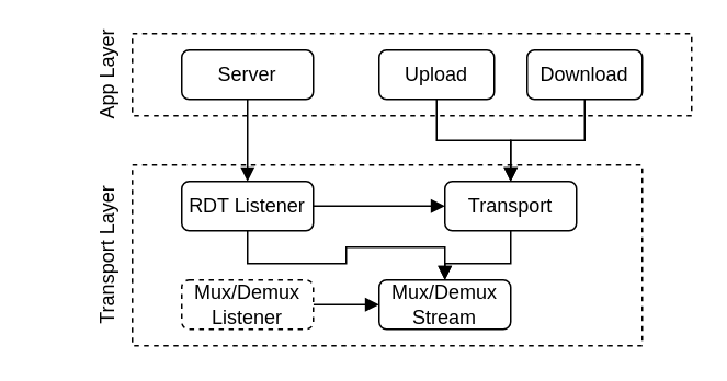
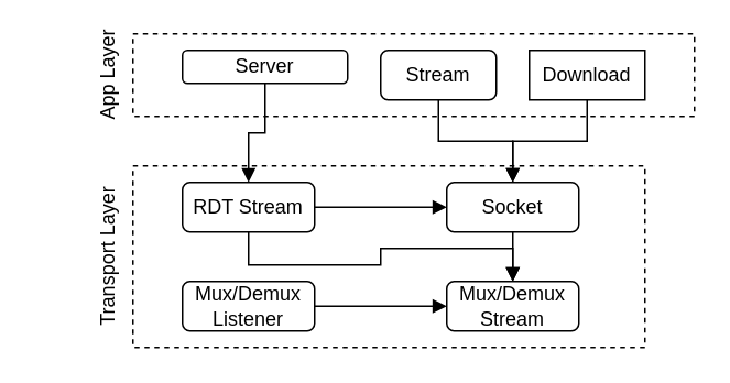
- <mxCell id="5" value="Server" style="rounded=1;whiteSpace=wrap;html=1;" vertex="1" parent="1"><mxGeometry x="110" y="30" width="80" height="30" as="geometry" /></mxCell>
+ <mxCell id="5" value="Server" style="rounded=1;whiteSpace=wrap;html=1;" vertex="1" parent="1"><mxGeometry x="110" y="30" width="100" height="20" as="geometry" /></mxCell>
- <mxCell id="7" value="Upload" style="rounded=1;whiteSpace=wrap;html=1;" vertex="1" parent="1"><mxGeometry x="230" y="30" width="70" height="30" as="geometry" /></mxCell>
+ <mxCell id="7" value="Stream" style="rounded=1;whiteSpace=wrap;html=1;" vertex="1" parent="1"><mxGeometry x="230" y="30" width="70" height="30" as="geometry" /></mxCell>
- <mxCell id="9" value="Download" style="rounded=1;whiteSpace=wrap;html=1;" vertex="1" parent="1"><mxGeometry x="320" y="30" width="70" height="30" as="geometry" /></mxCell>
+ <mxCell id="9" value="Download" style="whiteSpace=wrap;html=1;rounded=0;" vertex="1" parent="1"><mxGeometry x="320" y="30" width="70" height="30" as="geometry" /></mxCell>
- <mxCell id="12" value="RDT Listener" style="rounded=1;whiteSpace=wrap;html=1;" vertex="1" parent="1"><mxGeometry x="110" y="110" width="80" height="30" as="geometry" /></mxCell>
+ <mxCell id="12" value="RDT Stream" style="rounded=1;whiteSpace=wrap;html=1;" vertex="1" parent="1"><mxGeometry x="110" y="110" width="80" height="30" as="geometry" /></mxCell>
- <mxCell id="14" value="Transport" style="rounded=1;whiteSpace=wrap;html=1;" vertex="1" parent="1"><mxGeometry x="270" y="110" width="80" height="30" as="geometry" /></mxCell>
+ <mxCell id="14" value="Socket" style="rounded=1;whiteSpace=wrap;html=1;" vertex="1" parent="1"><mxGeometry x="270" y="110" width="80" height="30" as="geometry" /></mxCell>
- <mxCell id="16" value="Mux/Demux Listener" style="rounded=1;whiteSpace=wrap;html=1;dashed=1;" vertex="1" parent="1"><mxGeometry x="110" y="170" width="80" height="30" as="geometry" /></mxCell>
+ <mxCell id="16" value="Mux/Demux Listener" style="rounded=1;whiteSpace=wrap;html=1;" vertex="1" parent="1"><mxGeometry x="110" y="170" width="80" height="30" as="geometry" /></mxCell>
- <mxCell id="17" value="Mux/Demux Stream" style="rounded=1;whiteSpace=wrap;html=1;" vertex="1" parent="1"><mxGeometry x="230" y="170" width="80" height="30" as="geometry" /></mxCell>
+ <mxCell id="17" value="Mux/Demux Stream" style="rounded=1;whiteSpace=wrap;html=1;" vertex="1" parent="1"><mxGeometry x="270" y="170" width="80" height="30" as="geometry" /></mxCell>
